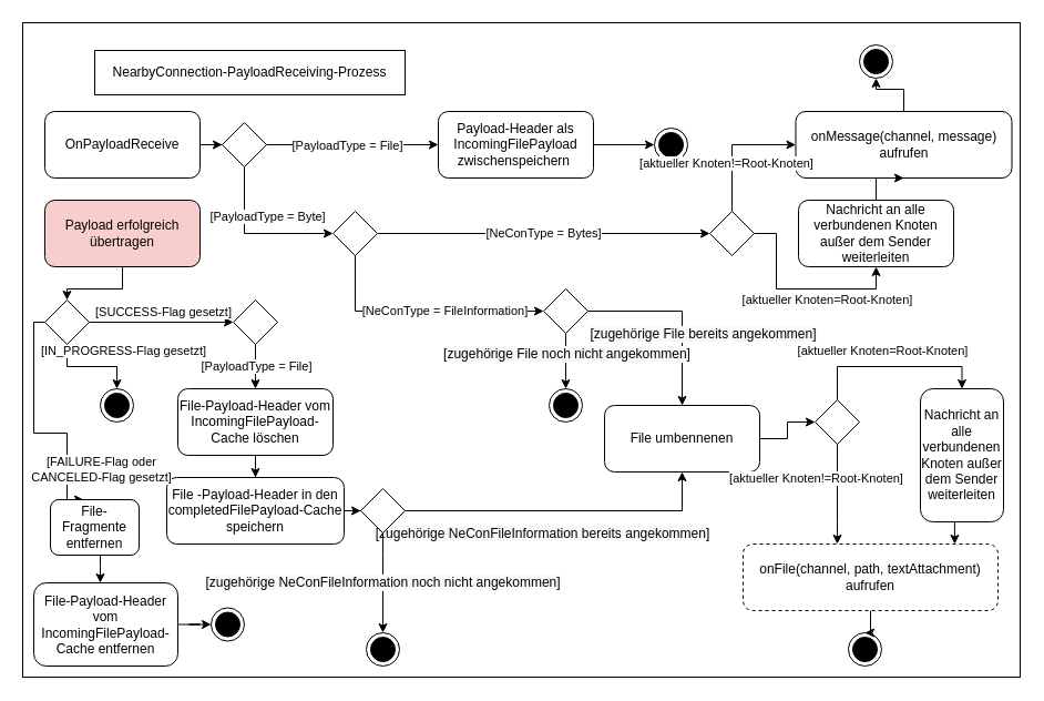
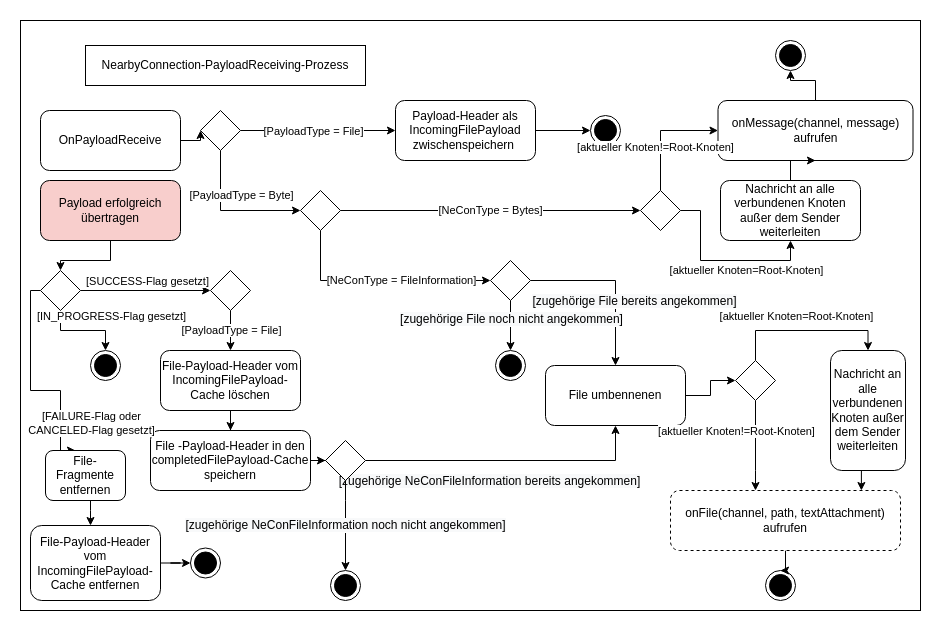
- <mxCell id="4" value="OnPayloadReceive" style="rounded=1;whiteSpace=wrap;html=1;" parent="1" vertex="1"><mxGeometry x="40" y="100" width="140" height="60" as="geometry" /></mxCell>
+ <mxCell id="4" value="OnPayloadReceive" style="rounded=1;whiteSpace=wrap;html=1;" parent="1" vertex="1"><mxGeometry x="40" y="110" width="140" height="60" as="geometry" /></mxCell>
